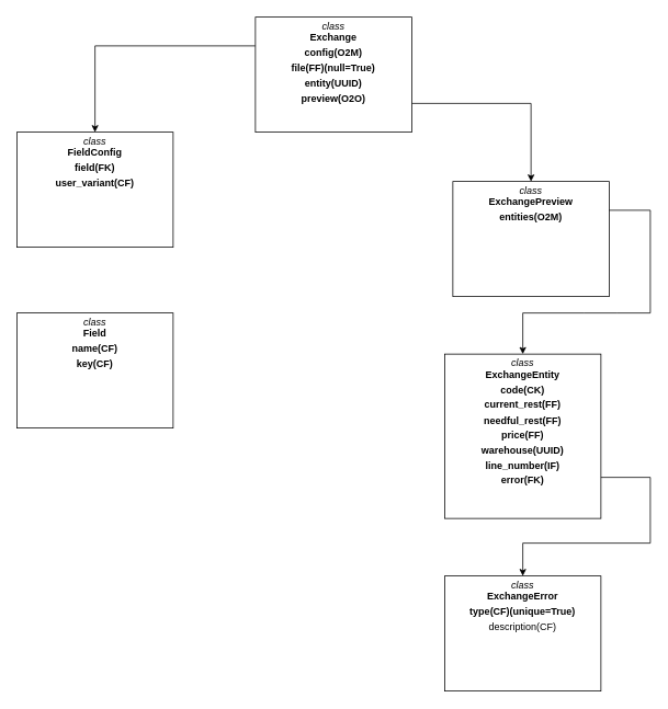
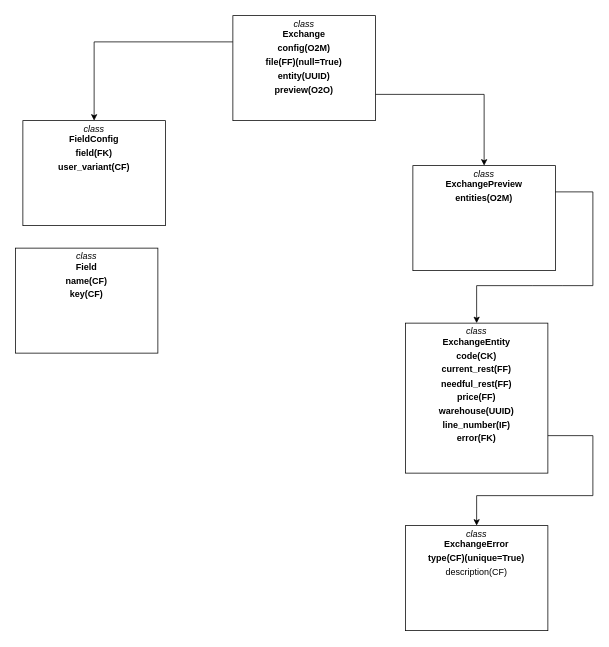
- <mxCell id="5" value="&lt;p style=&quot;margin:0px;margin-top:4px;text-align:center;&quot;&gt;&lt;i&gt;class&lt;/i&gt;&lt;br&gt;&lt;b&gt;FieldConfig&lt;/b&gt;&lt;/p&gt;&lt;p style=&quot;margin:0px;margin-top:4px;text-align:center;&quot;&gt;&lt;b&gt;field(FK)&lt;/b&gt;&lt;/p&gt;&lt;p style=&quot;margin:0px;margin-top:4px;text-align:center;&quot;&gt;&lt;b&gt;user_variant(CF)&lt;/b&gt;&lt;/p&gt;" style="verticalAlign=top;align=left;overflow=fill;fontSize=12;fontFamily=Helvetica;html=1;rounded=0;shadow=0;comic=0;labelBackgroundColor=none;strokeWidth=1" vertex="1" parent="1"><mxGeometry x="20" y="160" width="190" height="140" as="geometry" /></mxCell>
+ <mxCell id="5" value="&lt;p style=&quot;margin:0px;margin-top:4px;text-align:center;&quot;&gt;&lt;i&gt;class&lt;/i&gt;&lt;br&gt;&lt;b&gt;FieldConfig&lt;/b&gt;&lt;/p&gt;&lt;p style=&quot;margin:0px;margin-top:4px;text-align:center;&quot;&gt;&lt;b&gt;field(FK)&lt;/b&gt;&lt;/p&gt;&lt;p style=&quot;margin:0px;margin-top:4px;text-align:center;&quot;&gt;&lt;b&gt;user_variant(CF)&lt;/b&gt;&lt;/p&gt;" style="verticalAlign=top;align=left;overflow=fill;fontSize=12;fontFamily=Helvetica;html=1;rounded=0;shadow=0;comic=0;labelBackgroundColor=none;strokeWidth=1" vertex="1" parent="1"><mxGeometry x="30" y="160" width="190" height="140" as="geometry" /></mxCell>
- <mxCell id="6" value="&lt;p style=&quot;margin:0px;margin-top:4px;text-align:center;&quot;&gt;&lt;i&gt;class&lt;/i&gt;&lt;br&gt;&lt;b&gt;Field&lt;/b&gt;&lt;/p&gt;&lt;p style=&quot;margin:0px;margin-top:4px;text-align:center;&quot;&gt;&lt;b&gt;name(CF)&lt;/b&gt;&lt;/p&gt;&lt;p style=&quot;margin:0px;margin-top:4px;text-align:center;&quot;&gt;&lt;b&gt;key(CF)&lt;/b&gt;&lt;/p&gt;" style="verticalAlign=top;align=left;overflow=fill;fontSize=12;fontFamily=Helvetica;html=1;rounded=0;shadow=0;comic=0;labelBackgroundColor=none;strokeWidth=1" vertex="1" parent="1"><mxGeometry x="20" y="380" width="190" height="140" as="geometry" /></mxCell>
+ <mxCell id="6" value="&lt;p style=&quot;margin:0px;margin-top:4px;text-align:center;&quot;&gt;&lt;i&gt;class&lt;/i&gt;&lt;br&gt;&lt;b&gt;Field&lt;/b&gt;&lt;/p&gt;&lt;p style=&quot;margin:0px;margin-top:4px;text-align:center;&quot;&gt;&lt;b&gt;name(CF)&lt;/b&gt;&lt;/p&gt;&lt;p style=&quot;margin:0px;margin-top:4px;text-align:center;&quot;&gt;&lt;b&gt;key(CF)&lt;/b&gt;&lt;/p&gt;" style="verticalAlign=top;align=left;overflow=fill;fontSize=12;fontFamily=Helvetica;html=1;rounded=0;shadow=0;comic=0;labelBackgroundColor=none;strokeWidth=1" vertex="1" parent="1"><mxGeometry x="20" y="330" width="190" height="140" as="geometry" /></mxCell>
